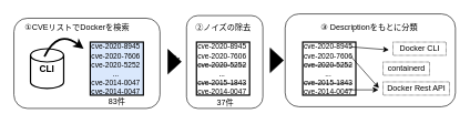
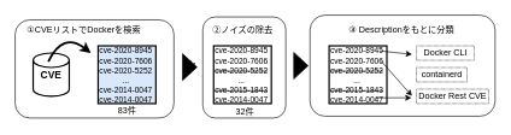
- <mxCell id="16" value="Docker CLI" style="text;html=1;align=center;verticalAlign=middle;resizable=0;points=[];autosize=1;strokeColor=#000000;dashed=1;dashPattern=1 1;" parent="1" vertex="1"><mxGeometry x="591" y="63" width="80" height="20" as="geometry" /></mxCell>
+ <mxCell id="16" value="Docker CLI" style="text;html=1;align=center;verticalAlign=middle;resizable=0;points=[];autosize=1;strokeColor=#000000;dashed=1;dashPattern=1 1;" parent="1" vertex="1"><mxGeometry x="576" y="63" width="80" height="20" as="geometry" /></mxCell>
- <mxCell id="6" value="&lt;h3&gt;&lt;font style=&quot;font-size: 14px&quot;&gt;CLI&lt;/font&gt;&lt;/h3&gt;" style="strokeWidth=2;html=1;shape=mxgraph.flowchart.database;whiteSpace=wrap;" parent="1" vertex="1"><mxGeometry x="45" y="73" width="50" height="60" as="geometry" /></mxCell>
+ <mxCell id="6" value="&lt;h3&gt;&lt;font style=&quot;font-size: 14px&quot;&gt;CVE&lt;/font&gt;&lt;/h3&gt;" style="strokeWidth=2;html=1;shape=mxgraph.flowchart.database;whiteSpace=wrap;" parent="1" vertex="1"><mxGeometry x="45" y="73" width="50" height="60" as="geometry" /></mxCell>
- <mxCell id="18" value="Docker Rest API" style="text;html=1;align=center;verticalAlign=middle;resizable=0;points=[];autosize=1;strokeColor=#000000;dashed=1;dashPattern=1 1;" parent="1" vertex="1"><mxGeometry x="576" y="123" width="100" height="20" as="geometry" /></mxCell>
+ <mxCell id="18" value="Docker Rest CVE" style="text;html=1;align=center;verticalAlign=middle;resizable=0;points=[];autosize=1;strokeColor=#000000;dashed=1;dashPattern=1 1;" parent="1" vertex="1"><mxGeometry x="576" y="123" width="100" height="20" as="geometry" /></mxCell>
- <mxCell id="23" value="37件" style="text;html=1;align=center;verticalAlign=middle;resizable=0;points=[];autosize=1;" parent="1" vertex="1"><mxGeometry x="317.5" y="145" width="40" height="20" as="geometry" /></mxCell>
+ <mxCell id="23" value="32件" style="text;html=1;align=center;verticalAlign=middle;resizable=0;points=[];autosize=1;" parent="1" vertex="1"><mxGeometry x="317.5" y="145" width="40" height="20" as="geometry" /></mxCell>
